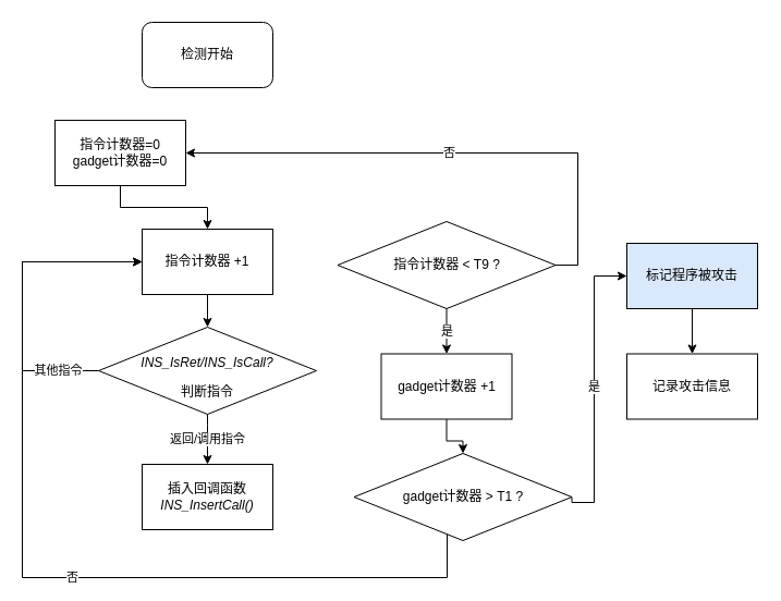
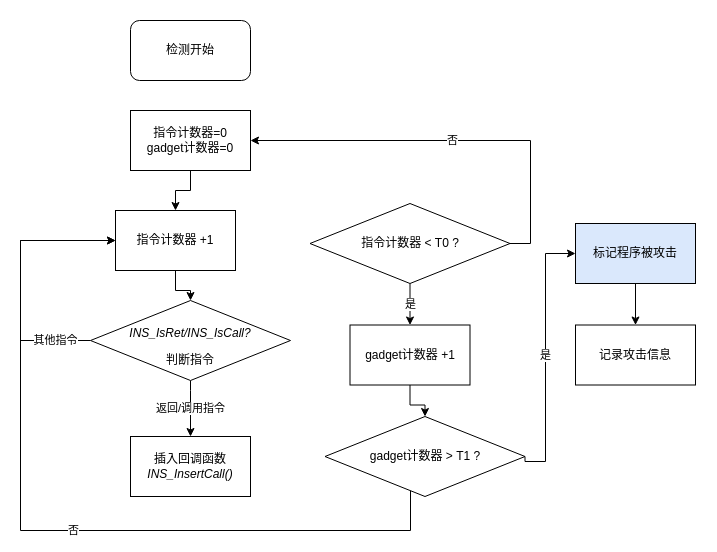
- <mxCell id="12" value="&lt;div&gt;指令计数器=0&lt;/div&gt;&lt;div&gt;gadget计数器=0&lt;br&gt;&lt;/div&gt;" style="rounded=0;whiteSpace=wrap;html=1;" vertex="1" parent="1"><mxGeometry x="50" y="110" width="120" height="60" as="geometry" /></mxCell>
+ <mxCell id="12" value="&lt;div&gt;指令计数器=0&lt;/div&gt;&lt;div&gt;gadget计数器=0&lt;br&gt;&lt;/div&gt;" style="rounded=0;whiteSpace=wrap;html=1;" vertex="1" parent="1"><mxGeometry x="130" y="110" width="120" height="60" as="geometry" /></mxCell>
- <mxCell id="21" value="&lt;div&gt;指令计数器 +1&lt;br&gt;&lt;/div&gt;" style="rounded=0;whiteSpace=wrap;html=1;" vertex="1" parent="1"><mxGeometry x="130" y="210" width="120" height="60" as="geometry" /></mxCell>
+ <mxCell id="21" value="&lt;div&gt;指令计数器 +1&lt;br&gt;&lt;/div&gt;" style="rounded=0;whiteSpace=wrap;html=1;" vertex="1" parent="1"><mxGeometry x="115" y="210" width="120" height="60" as="geometry" /></mxCell>
- <mxCell id="15" value="指令计数器 &amp;lt; T9 ?" style="rhombus;whiteSpace=wrap;html=1;" vertex="1" parent="1"><mxGeometry x="309.5" y="203" width="200" height="80" as="geometry" /></mxCell>
+ <mxCell id="15" value="指令计数器 &amp;lt; T0 ?" style="rhombus;whiteSpace=wrap;html=1;" vertex="1" parent="1"><mxGeometry x="309.5" y="203" width="200" height="80" as="geometry" /></mxCell>
- <mxCell id="6" value="&lt;p&gt;&lt;span&gt;插入回调函数&lt;/span&gt;&lt;i&gt;&lt;span&gt;INS_InsertCall()&lt;/span&gt;&lt;/i&gt;&lt;/p&gt;" style="rounded=0;whiteSpace=wrap;html=1;" parent="1" vertex="1"><mxGeometry x="130" y="426" width="120" height="60" as="geometry" /></mxCell>
+ <mxCell id="6" value="&lt;p&gt;&lt;span&gt;插入回调函数&lt;/span&gt;&lt;i&gt;&lt;span&gt;INS_InsertCall()&lt;/span&gt;&lt;/i&gt;&lt;/p&gt;" style="rounded=0;whiteSpace=wrap;html=1;" parent="1" vertex="1"><mxGeometry x="130" y="436" width="120" height="60" as="geometry" /></mxCell>
